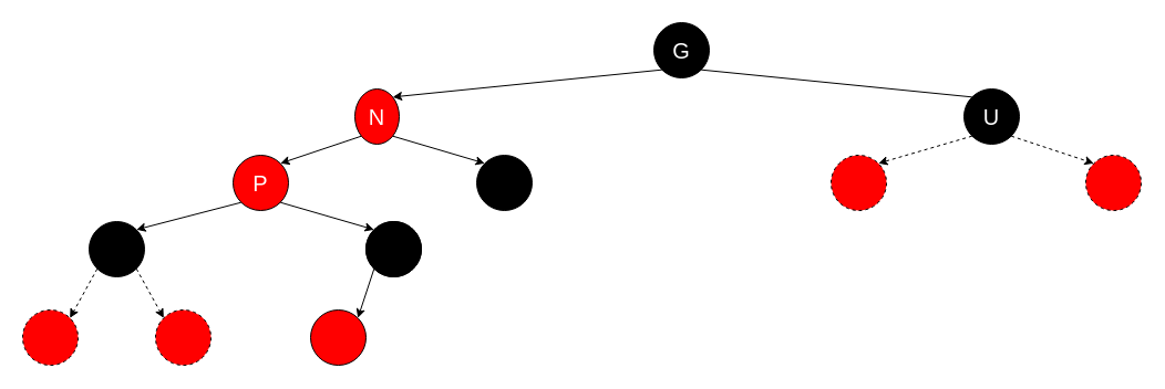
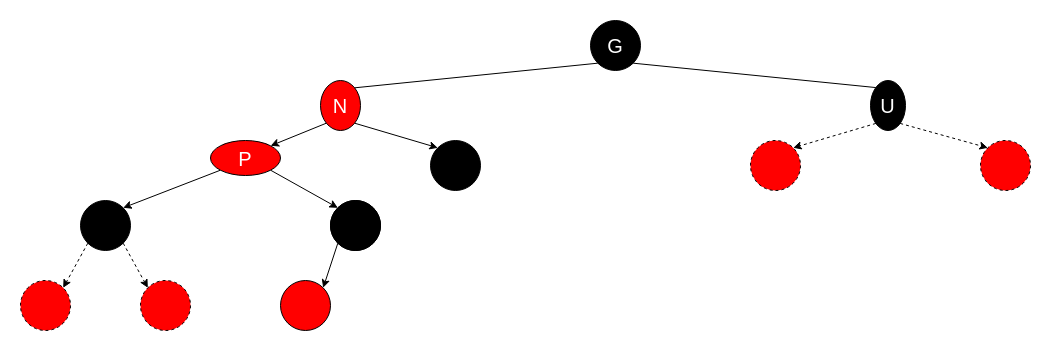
- <mxCell id="18" style="edgeStyle=none;rounded=0;orthogonalLoop=1;jettySize=auto;html=1;exitX=0;exitY=1;exitDx=0;exitDy=0;entryX=1;entryY=0;entryDx=0;entryDy=0;fontSize=13;fontColor=#000000;" edge="1" parent="1" source="19" target="7"><mxGeometry relative="1" as="geometry" /></mxCell>
+ <mxCell id="18" style="edgeStyle=none;rounded=0;orthogonalLoop=1;jettySize=auto;html=1;exitX=0;exitY=1;exitDx=0;exitDy=0;entryX=1;entryY=0;entryDx=0;entryDy=0;fontSize=13;fontColor=#000000;endArrow=none;" edge="1" parent="1" source="19" target="7"><mxGeometry relative="1" as="geometry" /></mxCell>
- <mxCell id="22" value="&lt;font color=&quot;#ffffff&quot; style=&quot;font-size: 20px;&quot;&gt;U&lt;/font&gt;" style="ellipse;whiteSpace=wrap;html=1;aspect=fixed;fillColor=#000000;" parent="1" vertex="1"><mxGeometry x="870" y="80" width="50" height="50" as="geometry" /></mxCell>
+ <mxCell id="22" value="&lt;font color=&quot;#ffffff&quot; style=&quot;font-size: 20px;&quot;&gt;U&lt;/font&gt;" style="ellipse;whiteSpace=wrap;html=1;aspect=fixed;fillColor=#000000;" parent="1" vertex="1"><mxGeometry x="870" y="80" width="35" height="50" as="geometry" /></mxCell>
- <mxCell id="11" value="&lt;font color=&quot;#ffffff&quot; style=&quot;font-size: 20px;&quot;&gt;P&lt;/font&gt;" style="ellipse;whiteSpace=wrap;html=1;aspect=fixed;fillColor=#FF0000;" parent="1" vertex="1"><mxGeometry x="210" y="140" width="50" height="50" as="geometry" /></mxCell>
+ <mxCell id="11" value="&lt;font color=&quot;#ffffff&quot; style=&quot;font-size: 20px;&quot;&gt;P&lt;/font&gt;" style="ellipse;whiteSpace=wrap;html=1;aspect=fixed;fillColor=#FF0000;" parent="1" vertex="1"><mxGeometry x="210" y="140" width="70" height="35" as="geometry" /></mxCell>
